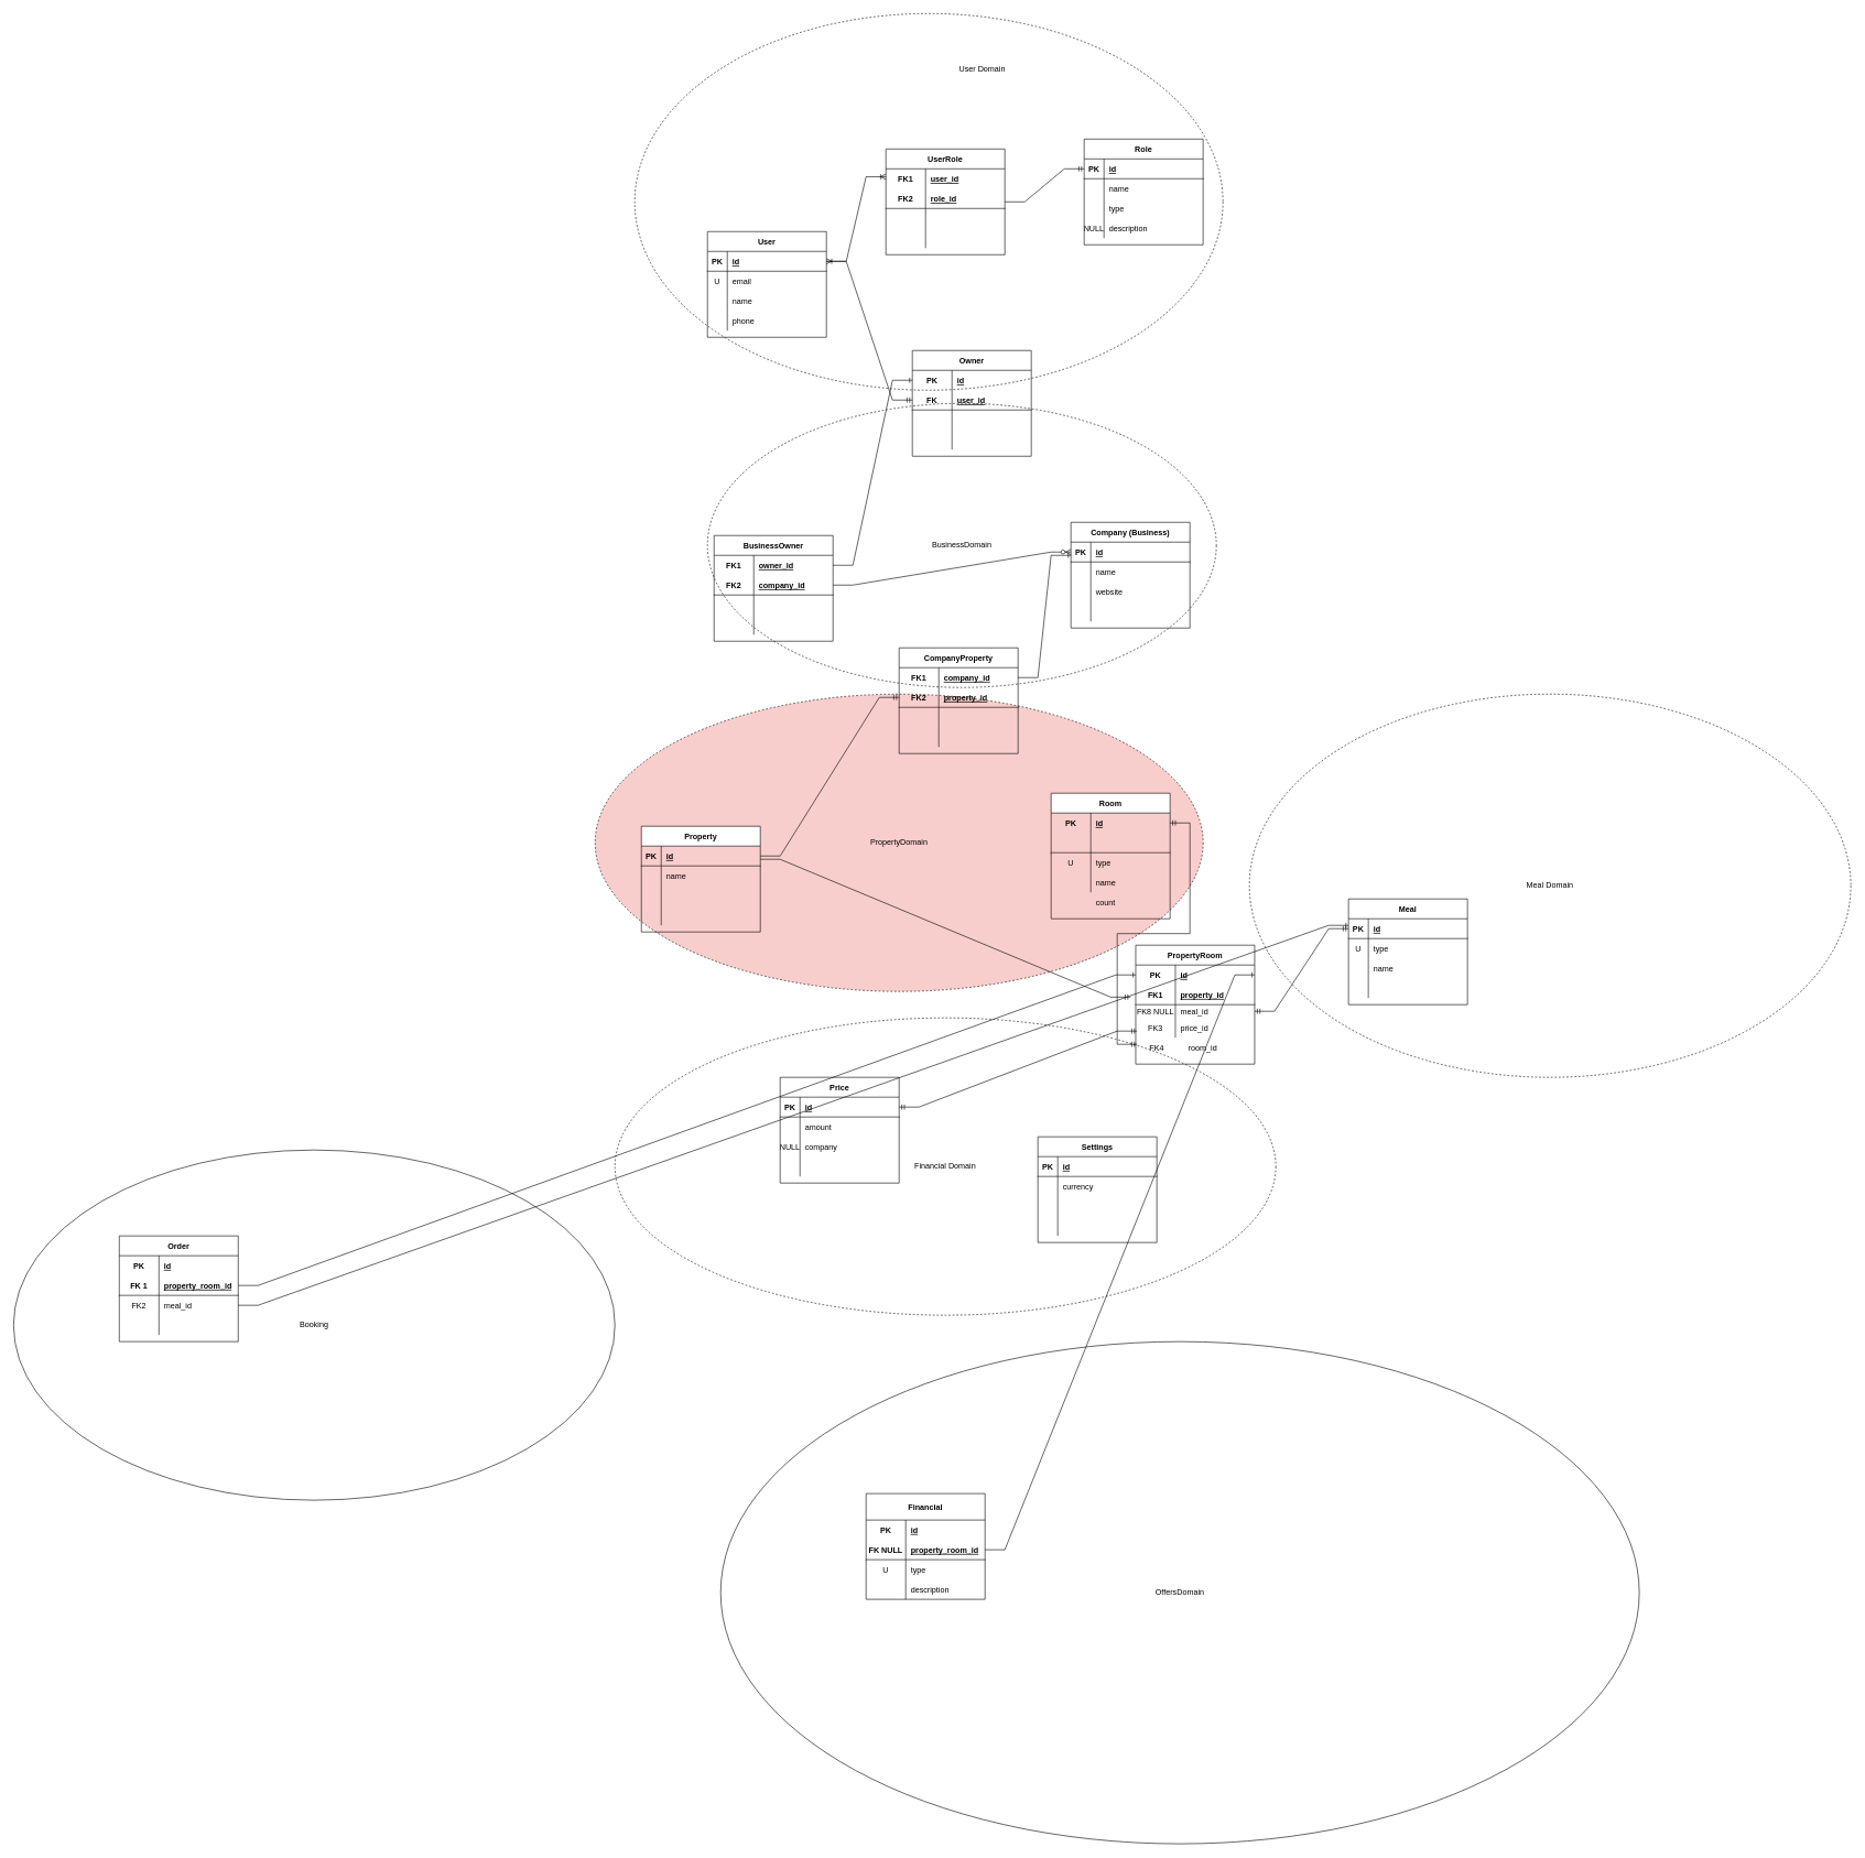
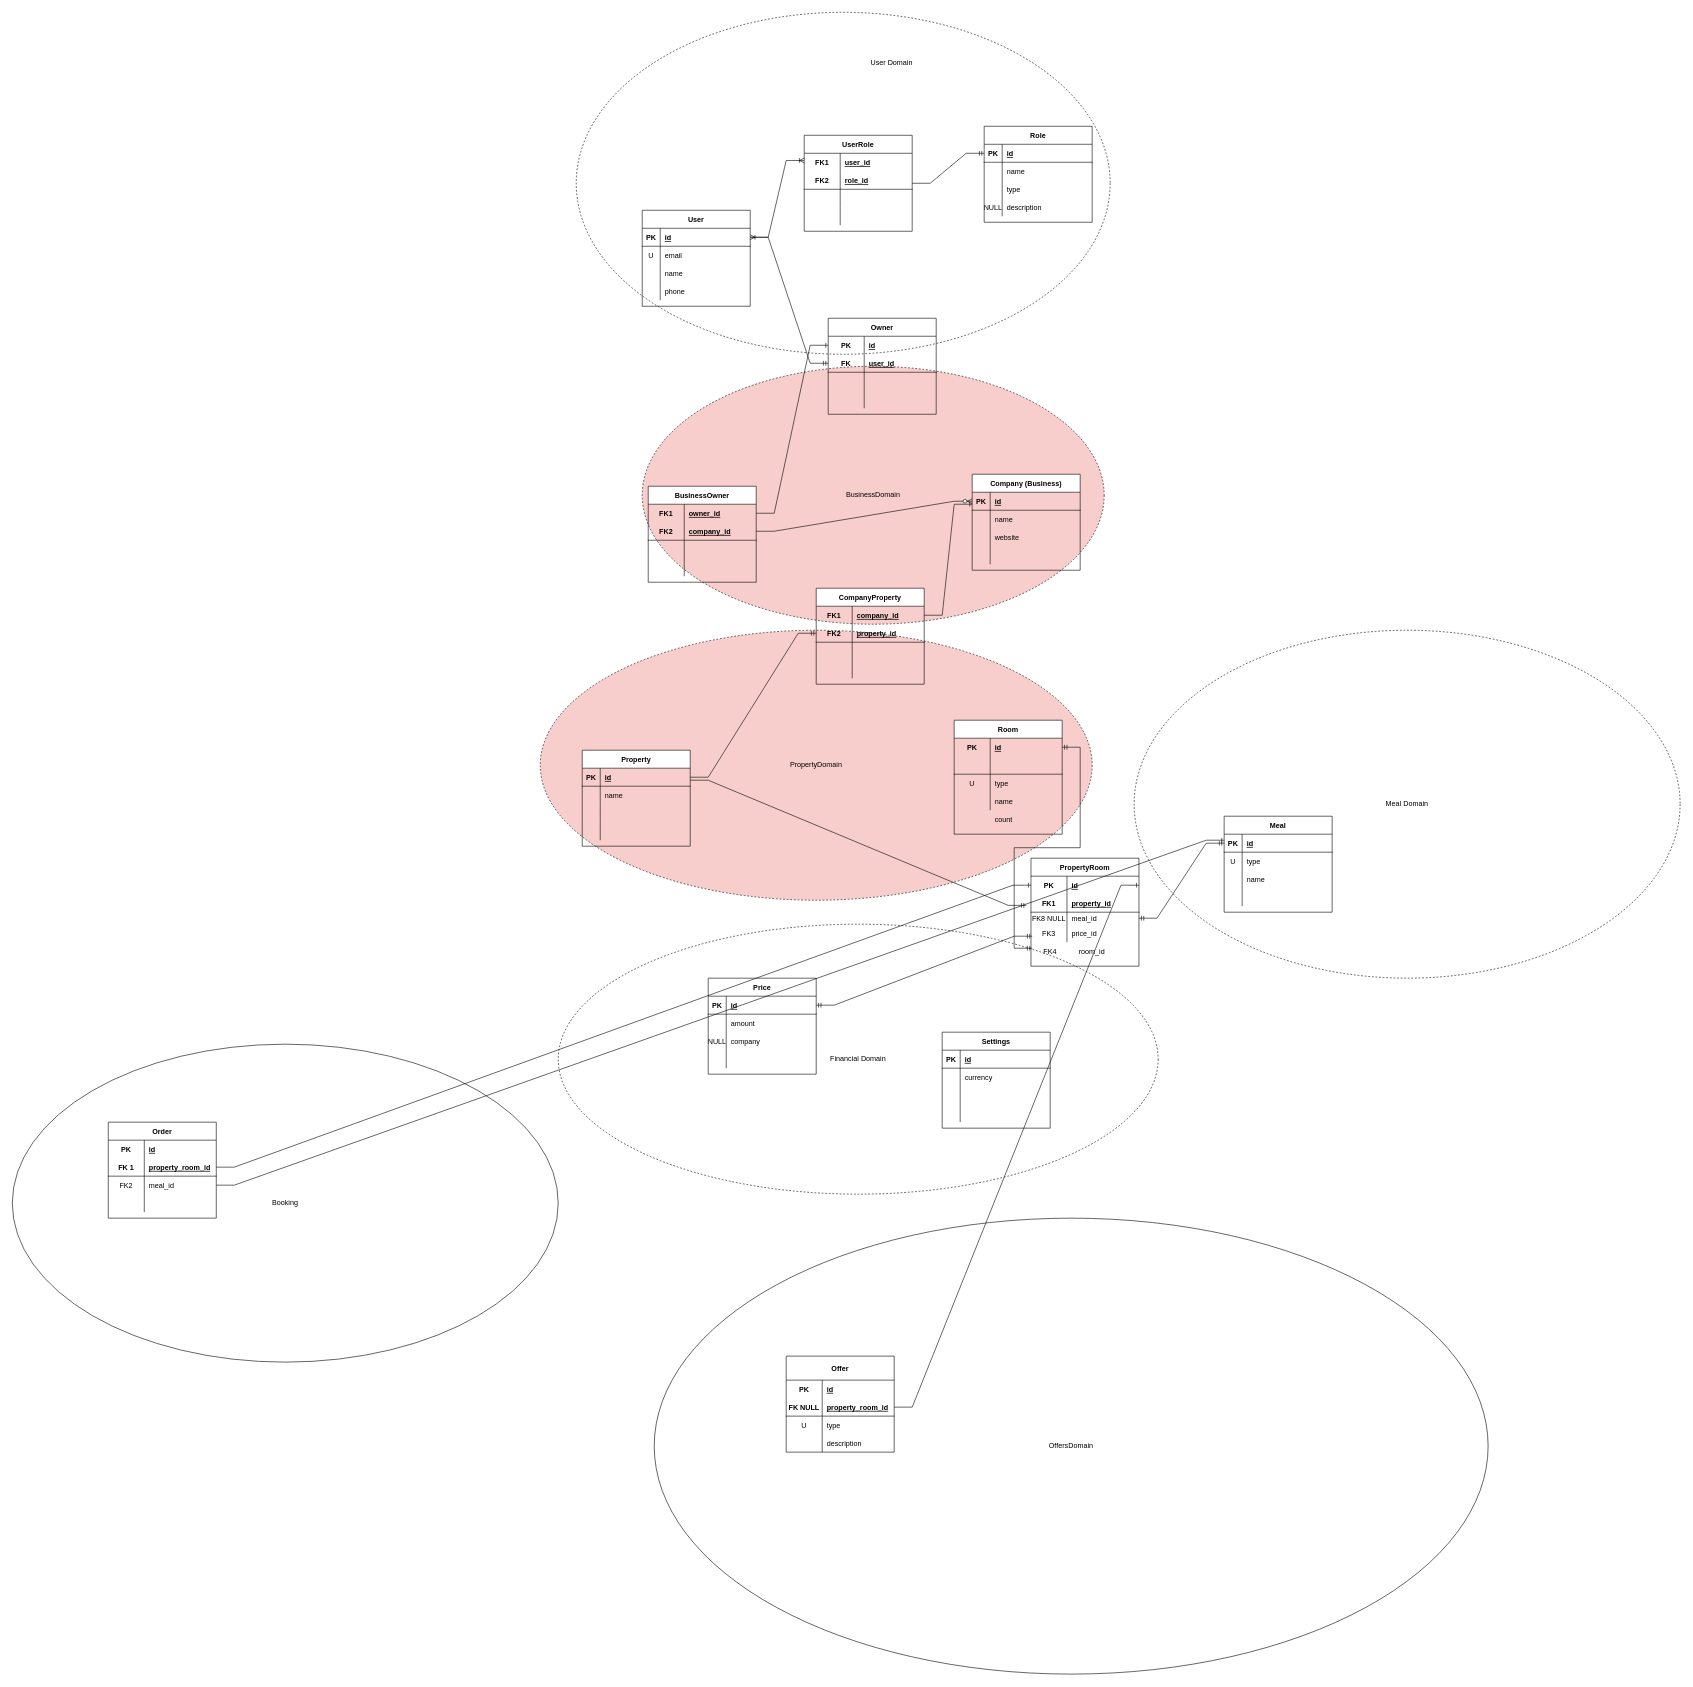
- <mxCell id="3" value="BusinessDomain" style="ellipse;whiteSpace=wrap;html=1;align=center;dashed=1;" parent="1" vertex="1"><mxGeometry x="1070" y="610" width="770" height="430" as="geometry" /></mxCell>
+ <mxCell id="3" value="BusinessDomain" style="ellipse;whiteSpace=wrap;html=1;align=center;dashed=1;fillColor=#f8cecc;" parent="1" vertex="1"><mxGeometry x="1070" y="610" width="770" height="430" as="geometry" /></mxCell>
- <mxCell id="208" value="Financial" style="shape=table;startSize=40;container=1;collapsible=1;childLayout=tableLayout;fixedRows=1;rowLines=0;fontStyle=1;align=center;resizeLast=1;" vertex="1" parent="1"><mxGeometry x="1310" y="2260" width="180" height="160" as="geometry" /></mxCell>
+ <mxCell id="208" value="Offer" style="shape=table;startSize=40;container=1;collapsible=1;childLayout=tableLayout;fixedRows=1;rowLines=0;fontStyle=1;align=center;resizeLast=1;" vertex="1" parent="1"><mxGeometry x="1310" y="2260" width="180" height="160" as="geometry" /></mxCell>
